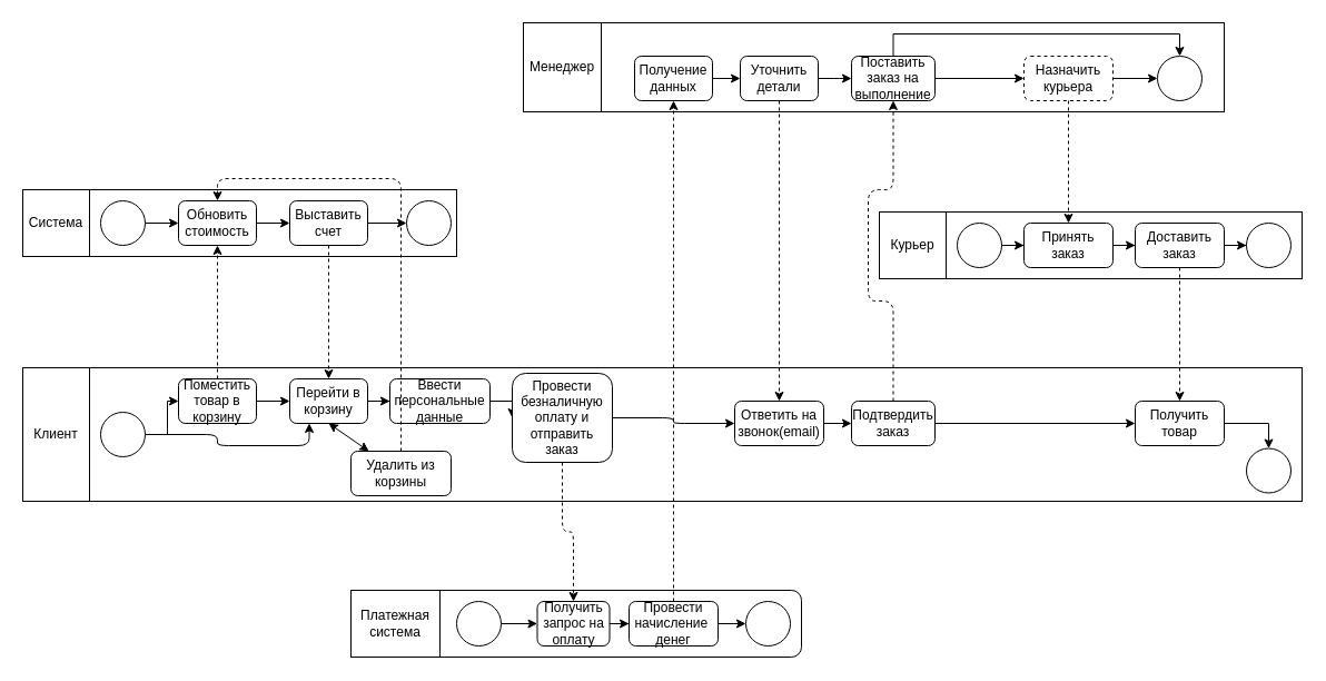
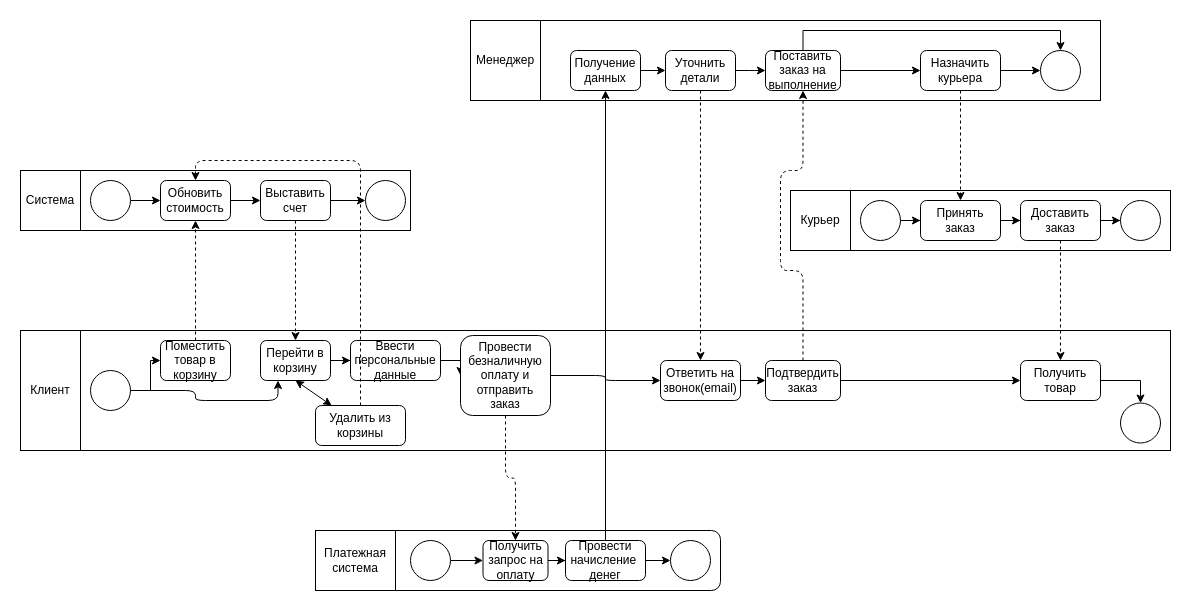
- <mxCell id="50" value="Назначить курьера" style="rounded=1;whiteSpace=wrap;html=1;dashed=1;" vertex="1" parent="1"><mxGeometry x="920" y="50" width="80" height="40" as="geometry" /></mxCell>
+ <mxCell id="50" value="Назначить курьера" style="rounded=1;whiteSpace=wrap;html=1;" vertex="1" parent="1"><mxGeometry x="920" y="50" width="80" height="40" as="geometry" /></mxCell>
- <mxCell id="72" style="edgeStyle=orthogonalEdgeStyle;rounded=0;orthogonalLoop=1;jettySize=auto;html=1;exitX=0.5;exitY=0;exitDx=0;exitDy=0;dashed=1;" edge="1" parent="1" source="73" target="27"><mxGeometry relative="1" as="geometry" /></mxCell>
+ <mxCell id="72" style="edgeStyle=orthogonalEdgeStyle;rounded=0;orthogonalLoop=1;jettySize=auto;html=1;exitX=0.5;exitY=0;exitDx=0;exitDy=0;dashed=0;" edge="1" parent="1" source="73" target="27"><mxGeometry relative="1" as="geometry" /></mxCell>
- <mxCell id="6" style="edgeStyle=orthogonalEdgeStyle;rounded=0;orthogonalLoop=1;jettySize=auto;html=1;exitX=1;exitY=0.5;exitDx=0;exitDy=0;" edge="1" parent="1" source="7" target="9"><mxGeometry relative="1" as="geometry" /></mxCell>
